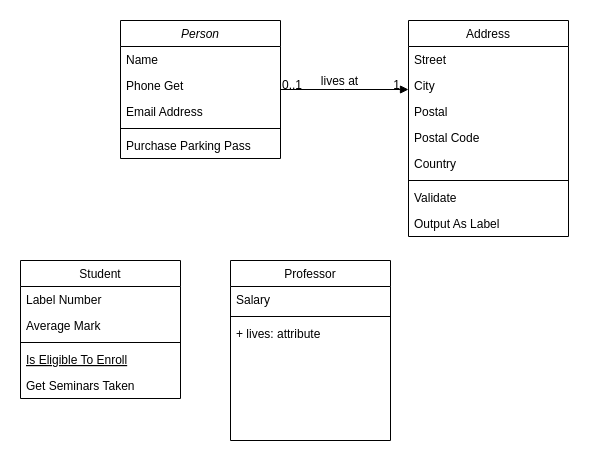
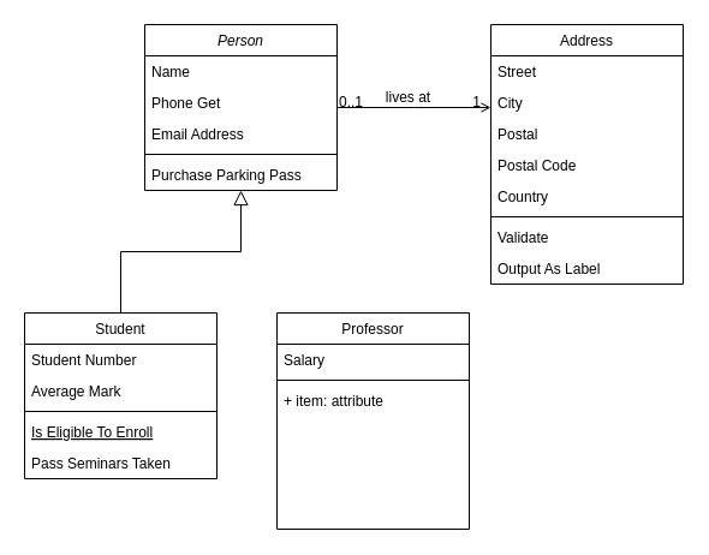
- <mxCell id="28" value="" style="endArrow=block;shadow=0;strokeWidth=1;rounded=0;endFill=1;edgeStyle=elbowEdgeStyle;elbow=vertical;" parent="1" source="2" target="19" edge="1"><mxGeometry x="0.5" y="41" relative="1" as="geometry"><mxPoint x="280" y="92" as="sourcePoint" /><mxPoint x="440" y="92" as="targetPoint" /><mxPoint x="-40" y="32" as="offset" /></mxGeometry></mxCell>
+ <mxCell id="28" value="" style="endArrow=open;shadow=0;strokeWidth=1;rounded=0;endFill=1;edgeStyle=elbowEdgeStyle;elbow=vertical;" parent="1" source="2" target="19" edge="1"><mxGeometry x="0.5" y="41" relative="1" as="geometry"><mxPoint x="280" y="92" as="sourcePoint" /><mxPoint x="440" y="92" as="targetPoint" /><mxPoint x="-40" y="32" as="offset" /></mxGeometry></mxCell>
+ <mxCell id="14" value="" style="endArrow=block;endSize=10;endFill=0;shadow=0;strokeWidth=1;rounded=0;edgeStyle=elbowEdgeStyle;elbow=vertical;" parent="1" source="8" target="2" edge="1"><mxGeometry width="160" relative="1" as="geometry"><mxPoint x="100" y="103" as="sourcePoint" /><mxPoint x="100" y="103" as="targetPoint" /></mxGeometry></mxCell>
- <mxCell id="9" value="Label Number" style="text;align=left;verticalAlign=top;spacingLeft=4;spacingRight=4;overflow=hidden;rotatable=0;points=[[0,0.5],[1,0.5]];portConstraint=eastwest;" parent="8" vertex="1"><mxGeometry y="26" width="160" height="26" as="geometry" /></mxCell>
+ <mxCell id="9" value="Student Number" style="text;align=left;verticalAlign=top;spacingLeft=4;spacingRight=4;overflow=hidden;rotatable=0;points=[[0,0.5],[1,0.5]];portConstraint=eastwest;" parent="8" vertex="1"><mxGeometry y="26" width="160" height="26" as="geometry" /></mxCell>
- <mxCell id="18" value="+ lives: attribute" style="text;strokeColor=none;fillColor=none;align=left;verticalAlign=top;spacingLeft=4;spacingRight=4;overflow=hidden;rotatable=0;points=[[0,0.5],[1,0.5]];portConstraint=eastwest;" parent="15" vertex="1"><mxGeometry y="60" width="160" height="26" as="geometry" /></mxCell>
+ <mxCell id="18" value="+ item: attribute" style="text;strokeColor=none;fillColor=none;align=left;verticalAlign=top;spacingLeft=4;spacingRight=4;overflow=hidden;rotatable=0;points=[[0,0.5],[1,0.5]];portConstraint=eastwest;" parent="15" vertex="1"><mxGeometry y="60" width="160" height="26" as="geometry" /></mxCell>
- <mxCell id="13" value="Get Seminars Taken" style="text;align=left;verticalAlign=top;spacingLeft=4;spacingRight=4;overflow=hidden;rotatable=0;points=[[0,0.5],[1,0.5]];portConstraint=eastwest;" parent="8" vertex="1"><mxGeometry y="112" width="160" height="26" as="geometry" /></mxCell>
+ <mxCell id="13" value="Pass Seminars Taken" style="text;align=left;verticalAlign=top;spacingLeft=4;spacingRight=4;overflow=hidden;rotatable=0;points=[[0,0.5],[1,0.5]];portConstraint=eastwest;" parent="8" vertex="1"><mxGeometry y="112" width="160" height="26" as="geometry" /></mxCell>
